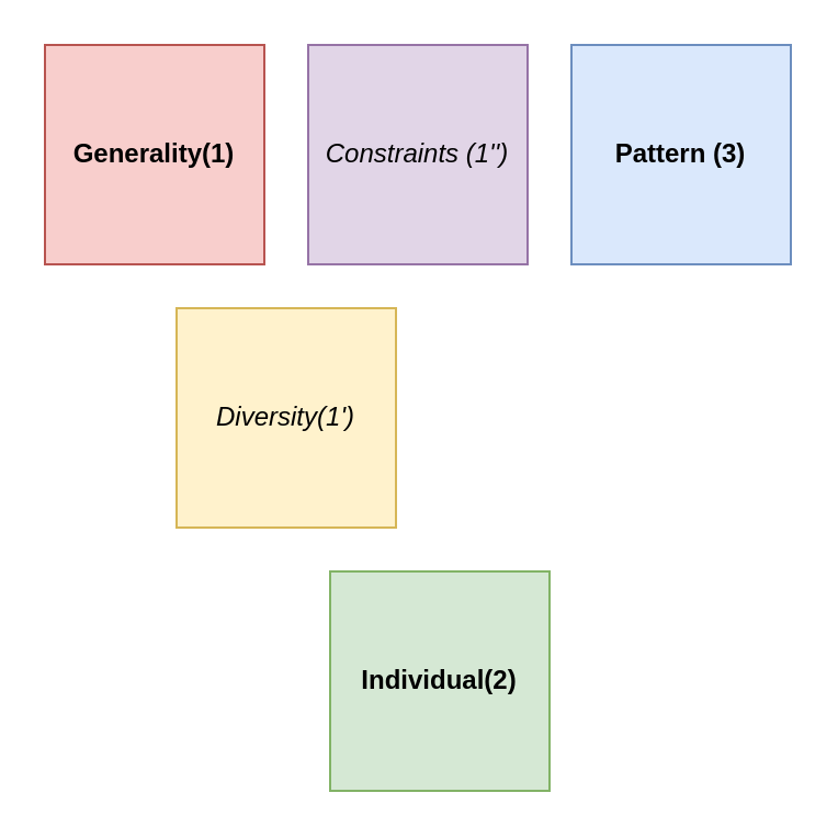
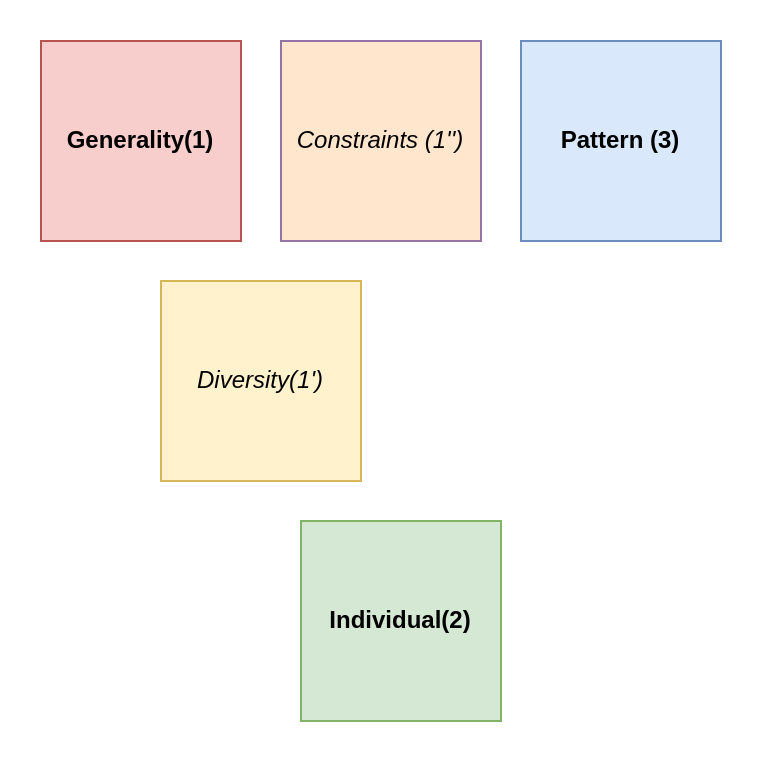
- <mxCell id="3" value="&lt;i&gt;Constraints (1'')&lt;br&gt;&lt;/i&gt;" style="whiteSpace=wrap;html=1;aspect=fixed;fillColor=#e1d5e7;strokeColor=#9673a6;" parent="1" vertex="1"><mxGeometry x="140" y="20" width="100" height="100" as="geometry" /></mxCell>
+ <mxCell id="3" value="&lt;i&gt;Constraints (1'')&lt;br&gt;&lt;/i&gt;" style="whiteSpace=wrap;html=1;aspect=fixed;fillColor=#ffe6cc;strokeColor=#9673a6;" parent="1" vertex="1"><mxGeometry x="140" y="20" width="100" height="100" as="geometry" /></mxCell>
